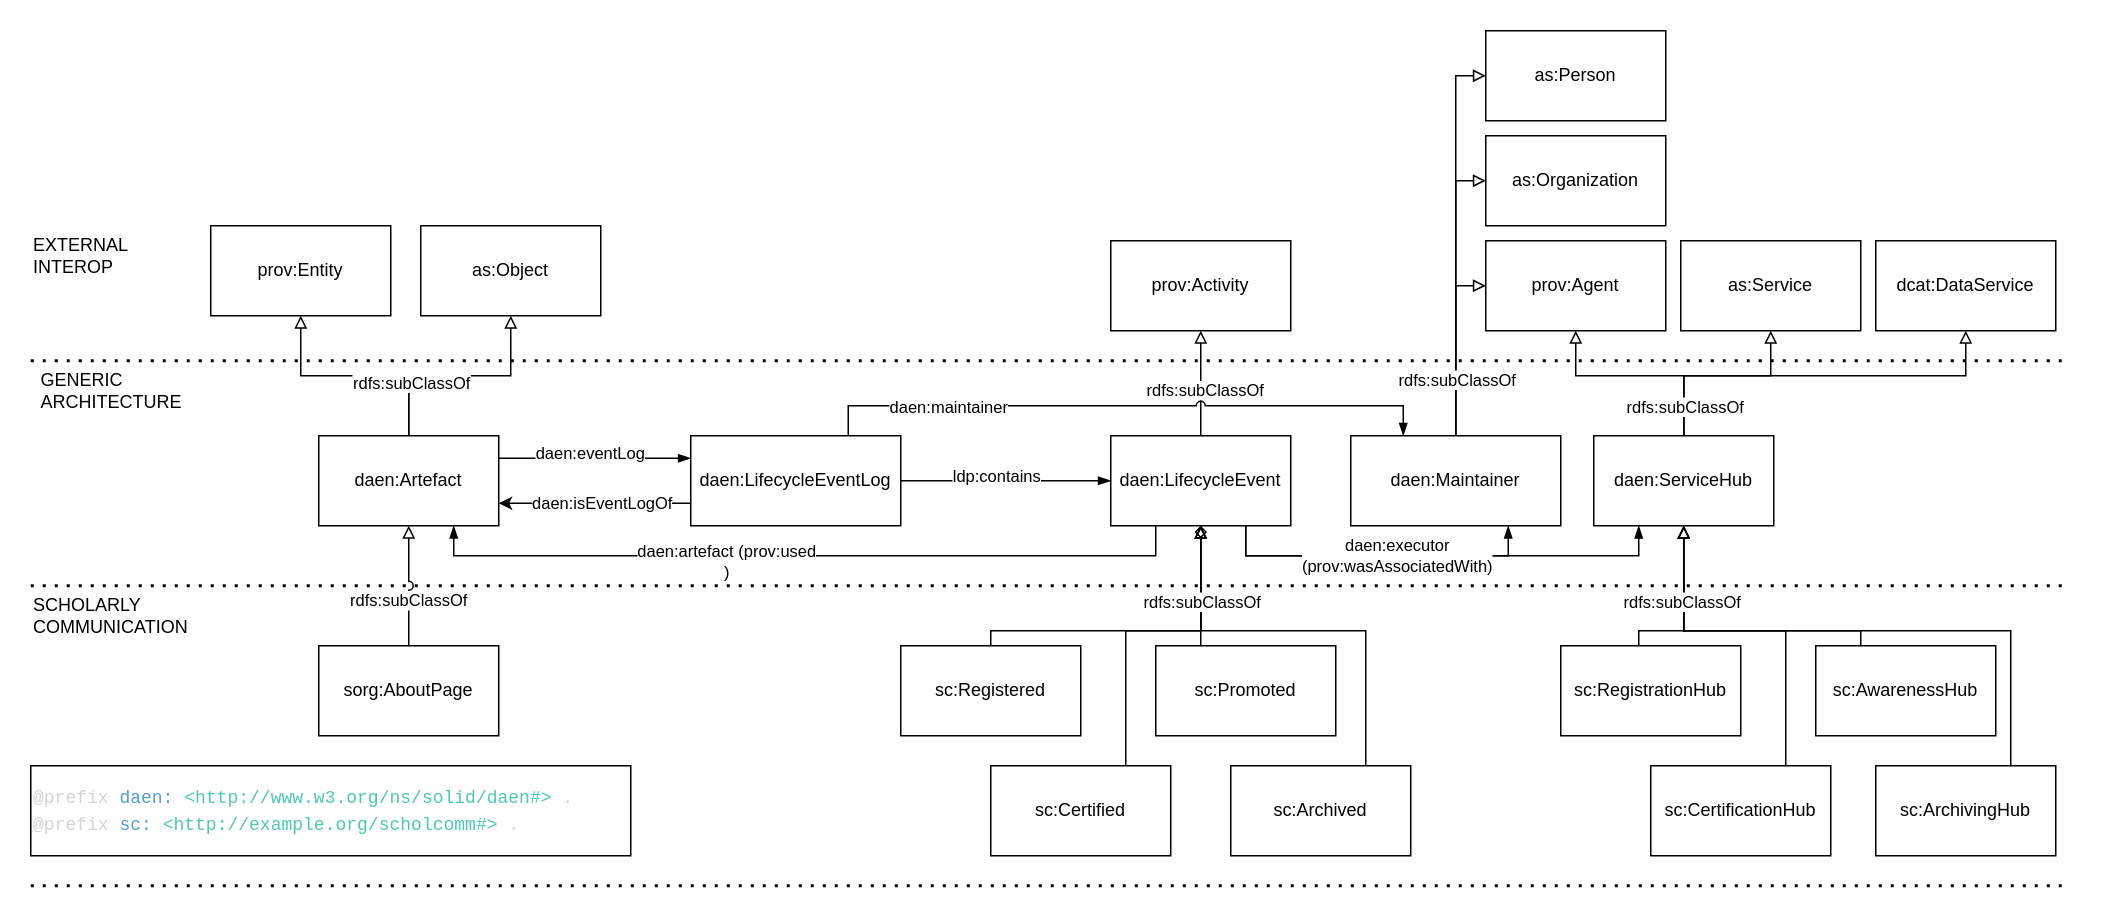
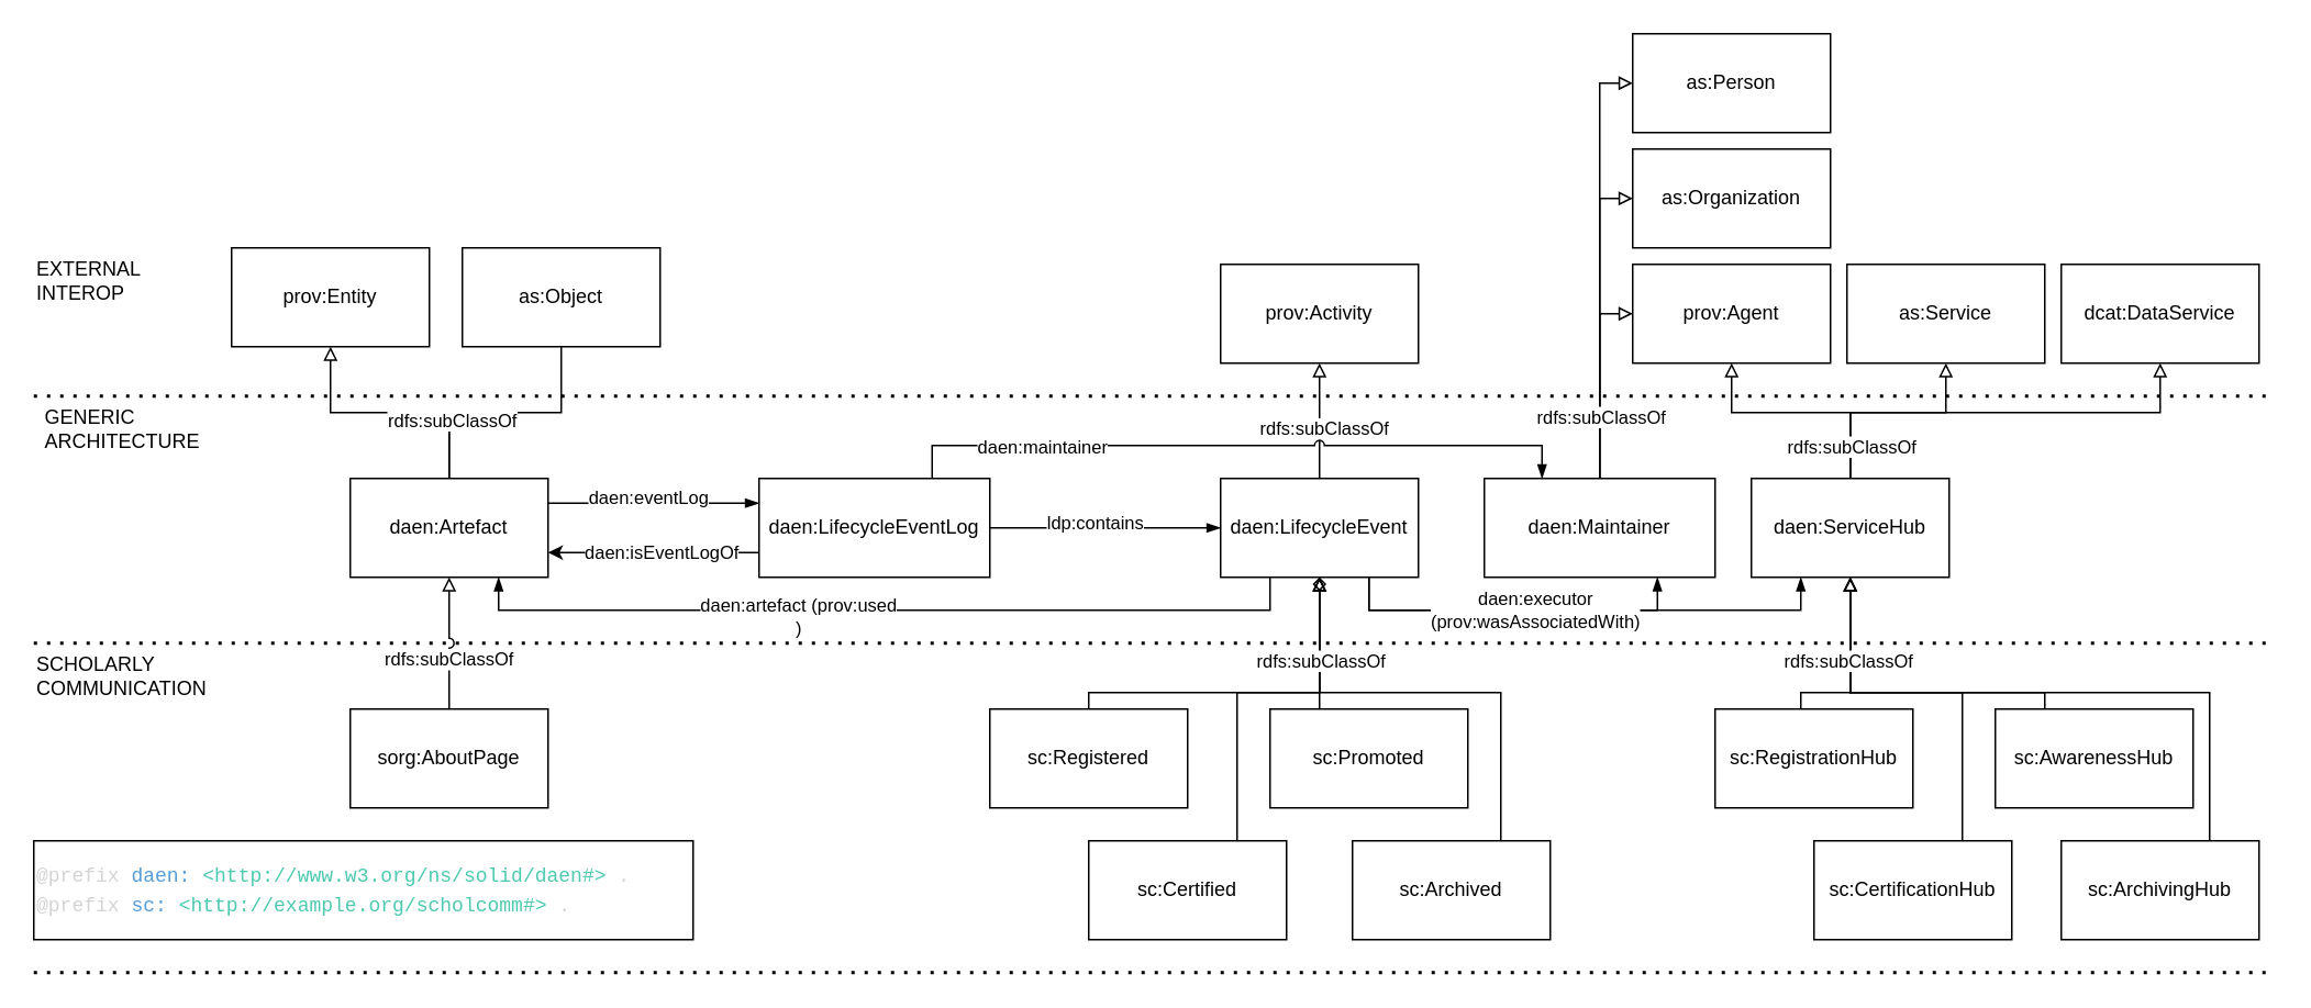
- <mxCell id="19" style="edgeStyle=orthogonalEdgeStyle;rounded=0;orthogonalLoop=1;jettySize=auto;html=1;exitX=0.5;exitY=0;exitDx=0;exitDy=0;endArrow=block;endFill=0;" parent="1" source="24" target="14" edge="1"><mxGeometry relative="1" as="geometry" /></mxCell>
+ <mxCell id="19" style="edgeStyle=orthogonalEdgeStyle;rounded=0;orthogonalLoop=1;jettySize=auto;html=1;exitX=0.5;exitY=0;exitDx=0;exitDy=0;endArrow=none;endFill=0;" parent="1" source="24" target="14" edge="1"><mxGeometry relative="1" as="geometry" /></mxCell>
